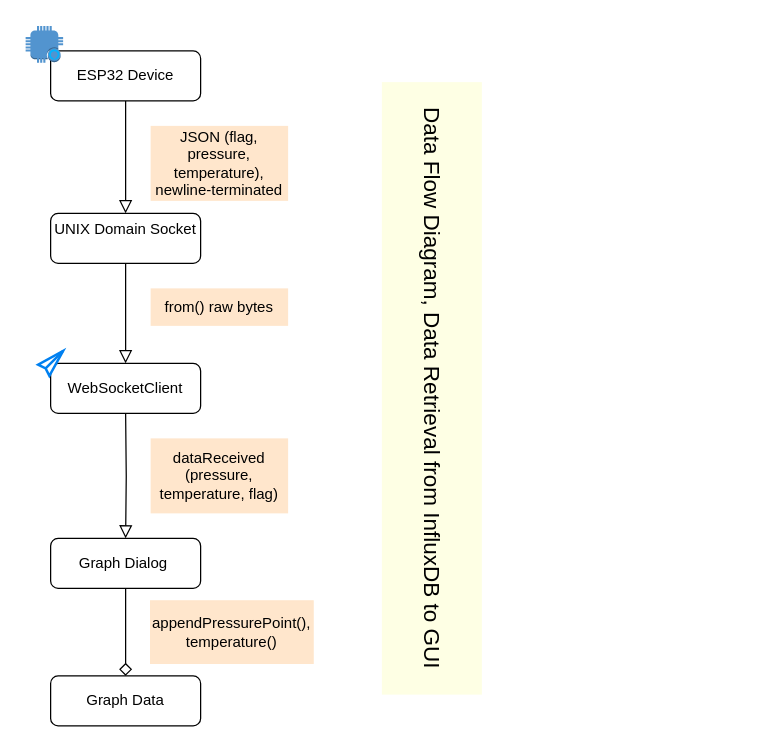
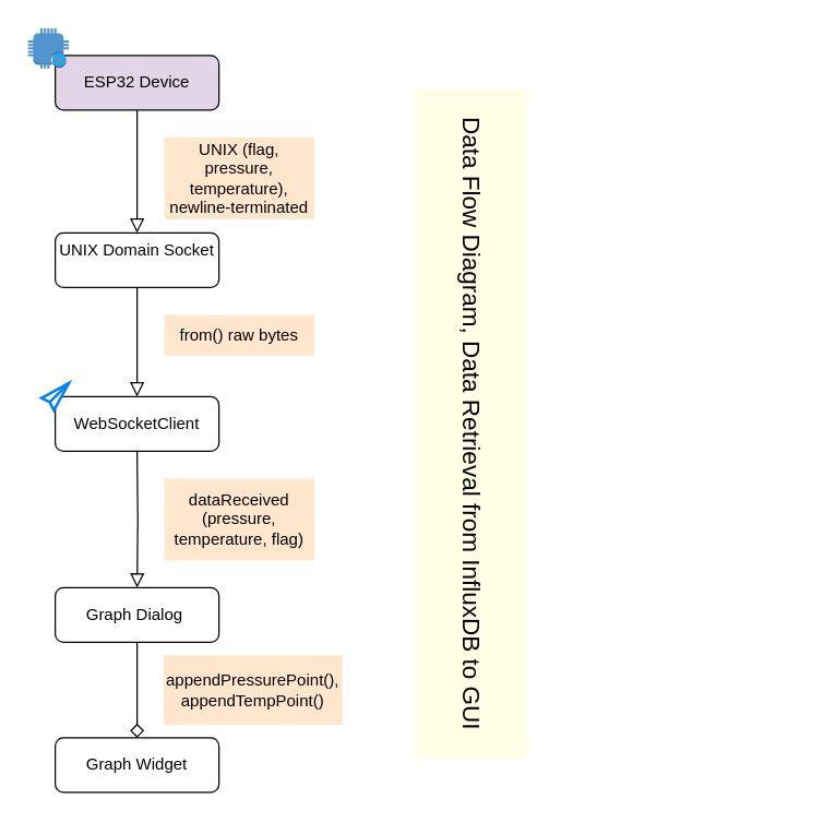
- <mxCell id="3" value="ESP32 Device" style="rounded=1;whiteSpace=wrap;html=1;fontSize=12;glass=0;strokeWidth=1;shadow=0;" parent="1" vertex="1"><mxGeometry x="40" y="40" width="120" height="40" as="geometry" /></mxCell>
+ <mxCell id="3" value="ESP32 Device" style="rounded=1;whiteSpace=wrap;html=1;fontSize=12;glass=0;strokeWidth=1;shadow=0;fillColor=#e1d5e7;" parent="1" vertex="1"><mxGeometry x="40" y="40" width="120" height="40" as="geometry" /></mxCell>
- <mxCell id="9" value="JSON (flag, pressure, temperature), newline-terminated" style="text;html=1;align=center;verticalAlign=middle;whiteSpace=wrap;rounded=0;fillColor=#FFE6CC;" vertex="1" parent="1"><mxGeometry x="120" y="100" width="110" height="60" as="geometry" /></mxCell>
+ <mxCell id="9" value="UNIX (flag, pressure, temperature), newline-terminated" style="text;html=1;align=center;verticalAlign=middle;whiteSpace=wrap;rounded=0;fillColor=#FFE6CC;" vertex="1" parent="1"><mxGeometry x="120" y="100" width="110" height="60" as="geometry" /></mxCell>
- <mxCell id="14" value="appendPressurePoint(), temperature()" style="text;html=1;align=center;verticalAlign=middle;whiteSpace=wrap;rounded=0;strokeColor=#FFE6CC;fillColor=#FFE6CC;" vertex="1" parent="1"><mxGeometry x="120" y="480" width="130" height="50" as="geometry" /></mxCell>
+ <mxCell id="14" value="appendPressurePoint(), appendTempPoint()" style="text;html=1;align=center;verticalAlign=middle;whiteSpace=wrap;rounded=0;strokeColor=#FFE6CC;fillColor=#FFE6CC;" vertex="1" parent="1"><mxGeometry x="120" y="480" width="130" height="50" as="geometry" /></mxCell>
- <mxCell id="8" value="Graph Data" style="rounded=1;whiteSpace=wrap;html=1;fontSize=12;glass=0;strokeWidth=1;shadow=0;" vertex="1" parent="1"><mxGeometry x="40" y="540" width="120" height="40" as="geometry" /></mxCell>
+ <mxCell id="8" value="Graph Widget" style="rounded=1;whiteSpace=wrap;html=1;fontSize=12;glass=0;strokeWidth=1;shadow=0;" vertex="1" parent="1"><mxGeometry x="40" y="540" width="120" height="40" as="geometry" /></mxCell>
